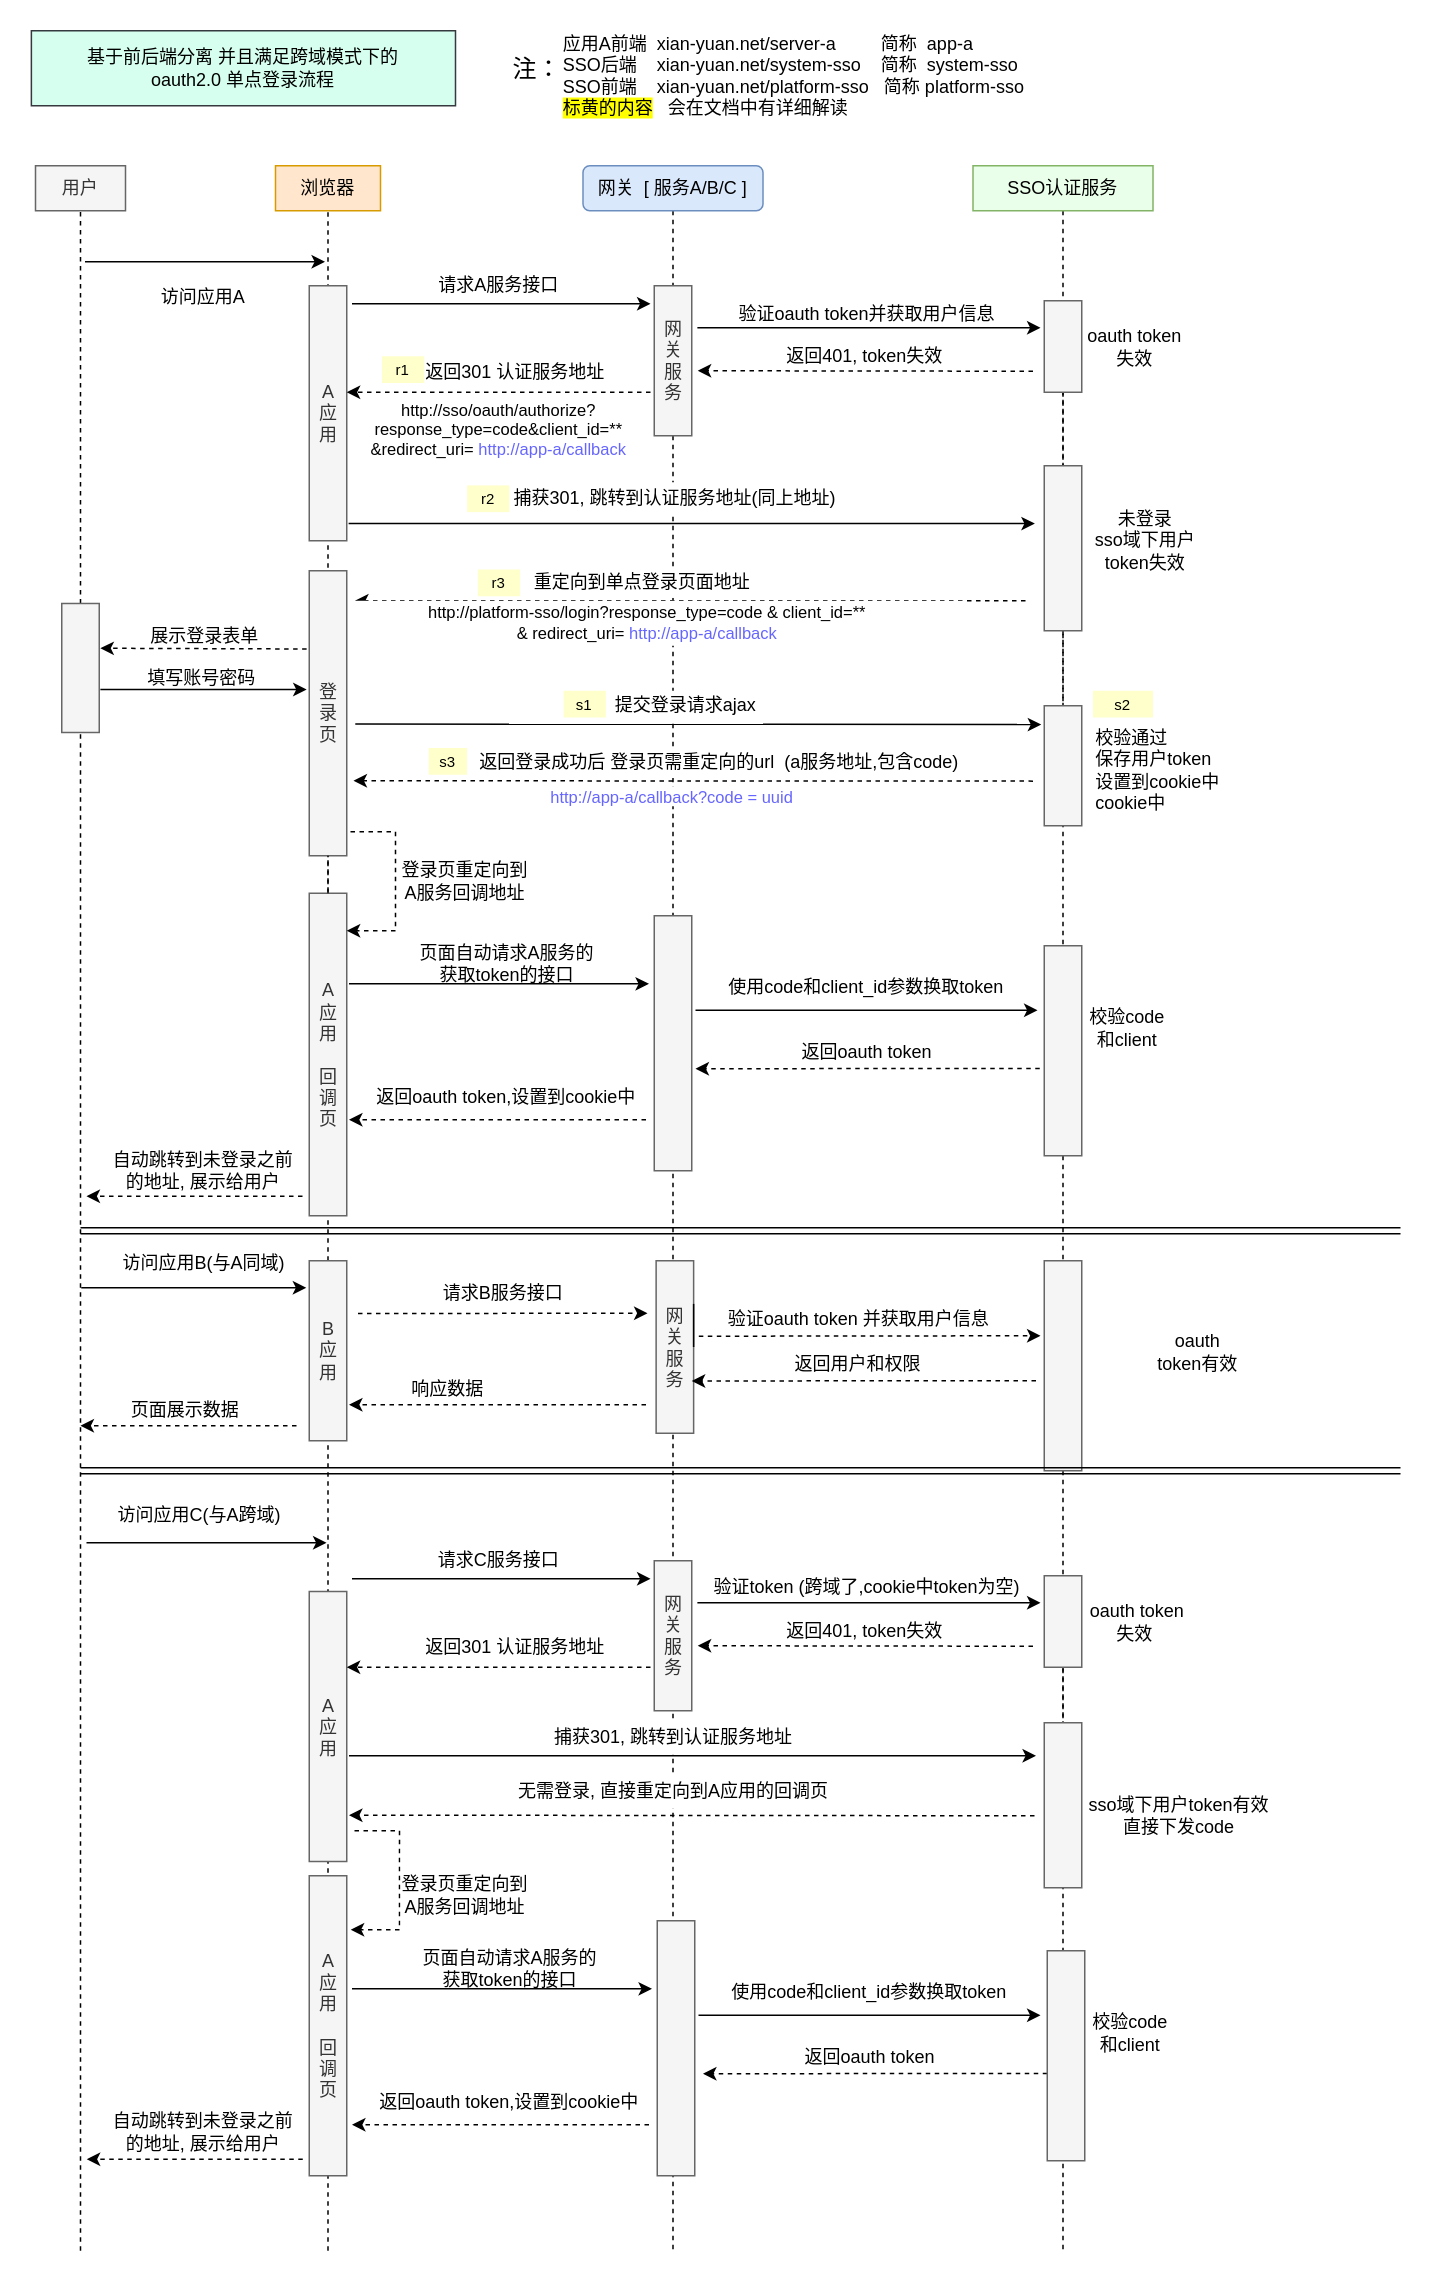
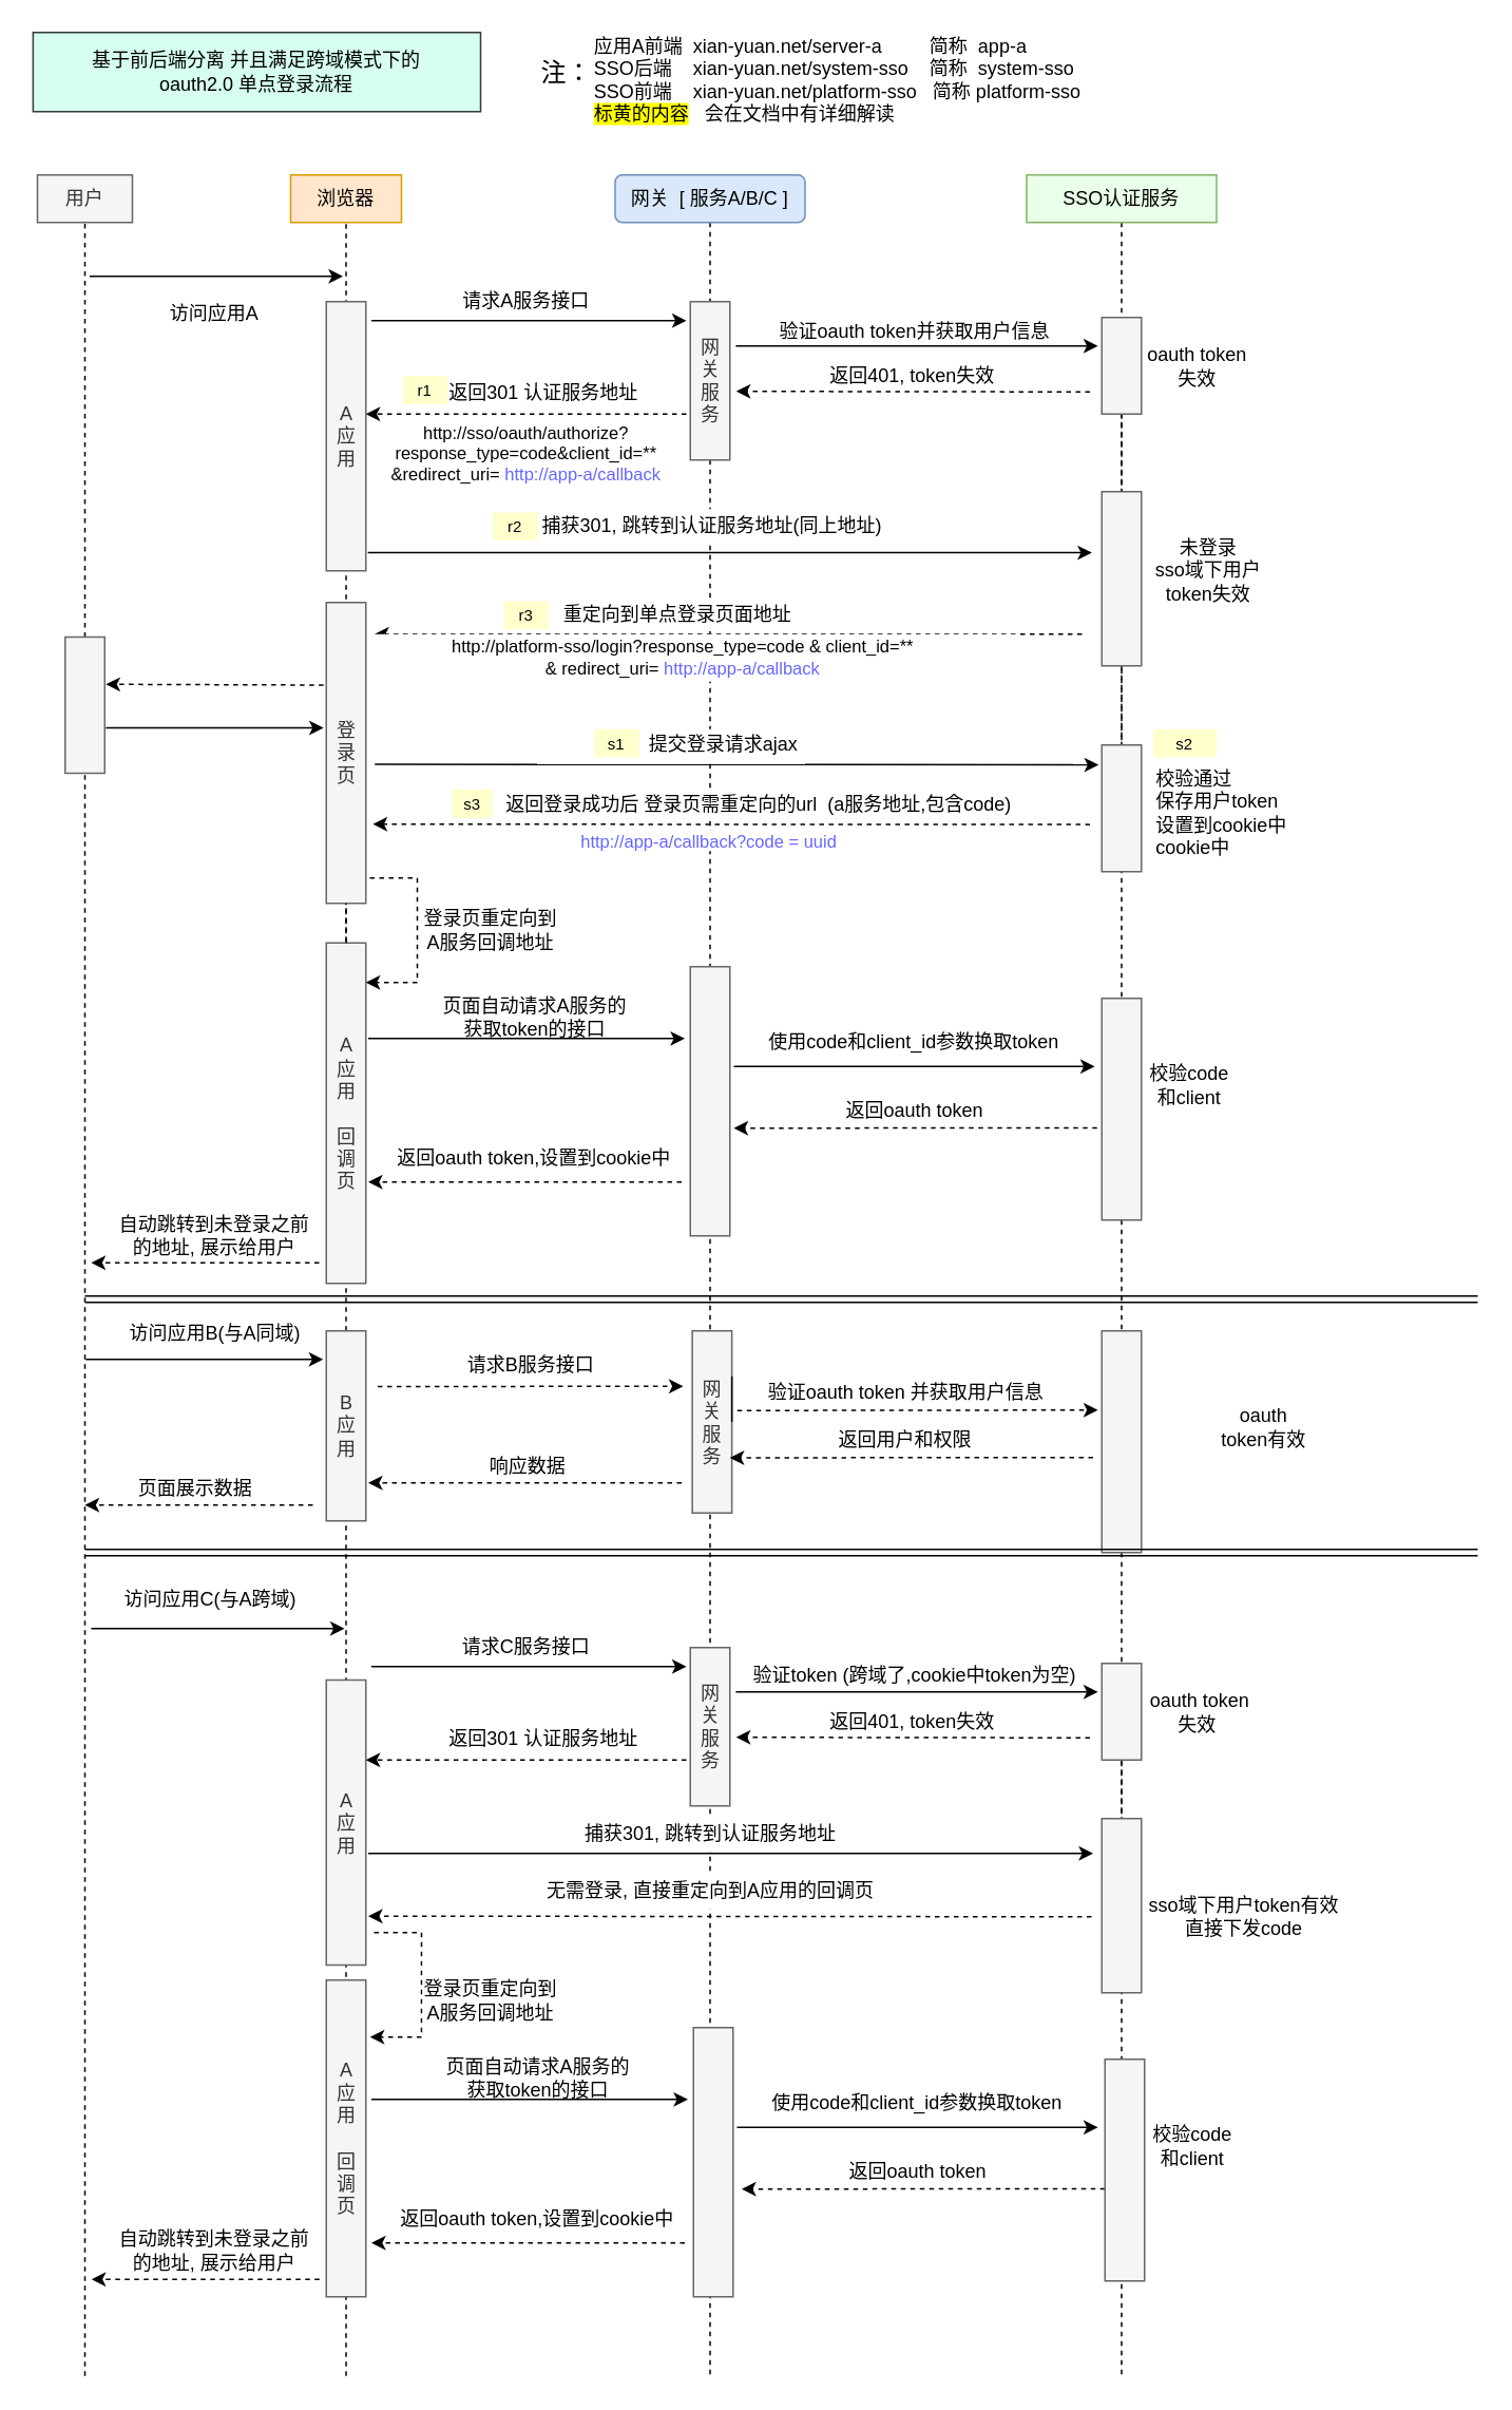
- <mxCell id="24" value="展示登录表单" style="text;html=1;strokeColor=none;fillColor=none;align=center;verticalAlign=middle;whiteSpace=wrap;rounded=0;" vertex="1" parent="1"><mxGeometry x="90.75" y="414.17" width="90" height="20" as="geometry" /></mxCell>
- <mxCell id="26" value="填写账号密码" style="text;html=1;strokeColor=none;fillColor=none;align=center;verticalAlign=middle;whiteSpace=wrap;rounded=0;" vertex="1" parent="1"><mxGeometry x="93.75" y="442.17" width="80" height="20" as="geometry" /></mxCell>
- <mxCell id="87" value="响应数据" style="text;html=1;strokeColor=none;fillColor=none;align=center;verticalAlign=middle;whiteSpace=wrap;rounded=0;" vertex="1" parent="1"><mxGeometry x="247.18" y="915.5" width="101.5" height="20" as="geometry" /></mxCell>
+ <mxCell id="87" value="响应数据" style="text;html=1;strokeColor=none;fillColor=none;align=center;verticalAlign=middle;whiteSpace=wrap;rounded=0;" vertex="1" parent="1"><mxGeometry x="282.18" y="915.5" width="101.5" height="20" as="geometry" /></mxCell>
